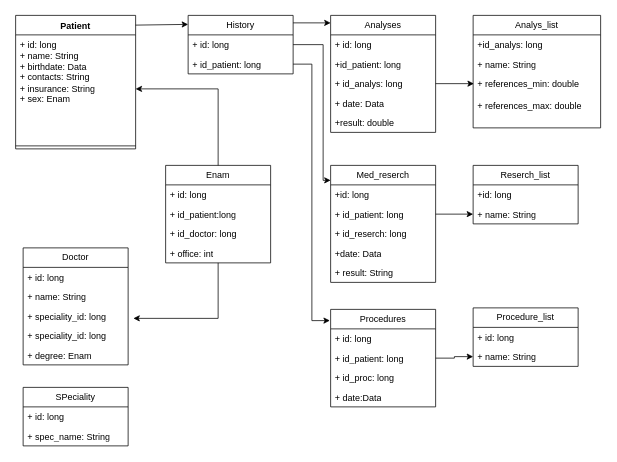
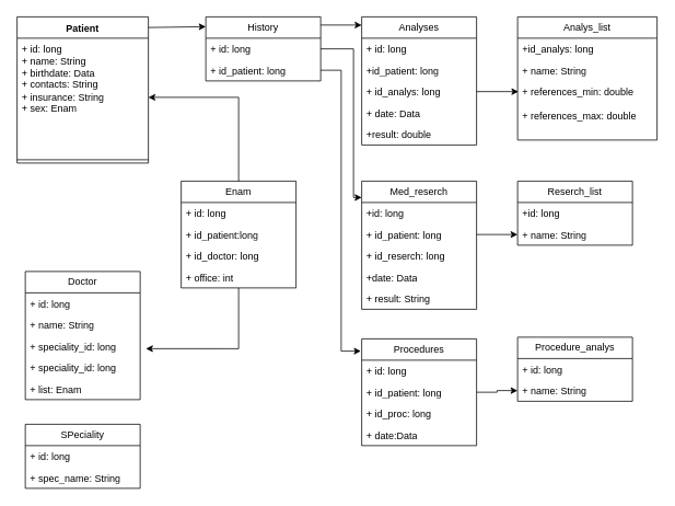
- <mxCell id="41" value="Procedure_list" style="swimlane;fontStyle=0;childLayout=stackLayout;horizontal=1;startSize=26;fillColor=none;horizontalStack=0;resizeParent=1;resizeParentMax=0;resizeLast=0;collapsible=1;marginBottom=0;whiteSpace=wrap;html=1;" vertex="1" parent="1"><mxGeometry x="630" y="410" width="140" height="78" as="geometry" /></mxCell>
+ <mxCell id="41" value="Procedure_analys" style="swimlane;fontStyle=0;childLayout=stackLayout;horizontal=1;startSize=26;fillColor=none;horizontalStack=0;resizeParent=1;resizeParentMax=0;resizeLast=0;collapsible=1;marginBottom=0;whiteSpace=wrap;html=1;" vertex="1" parent="1"><mxGeometry x="630" y="410" width="140" height="78" as="geometry" /></mxCell>
- <mxCell id="23" value="+ degree: Enam" style="text;strokeColor=none;fillColor=none;align=left;verticalAlign=top;spacingLeft=4;spacingRight=4;overflow=hidden;rotatable=0;points=[[0,0.5],[1,0.5]];portConstraint=eastwest;whiteSpace=wrap;html=1;" vertex="1" parent="18"><mxGeometry y="130" width="140" height="26" as="geometry" /></mxCell>
+ <mxCell id="23" value="+ list: Enam" style="text;strokeColor=none;fillColor=none;align=left;verticalAlign=top;spacingLeft=4;spacingRight=4;overflow=hidden;rotatable=0;points=[[0,0.5],[1,0.5]];portConstraint=eastwest;whiteSpace=wrap;html=1;" vertex="1" parent="18"><mxGeometry y="130" width="140" height="26" as="geometry" /></mxCell>
